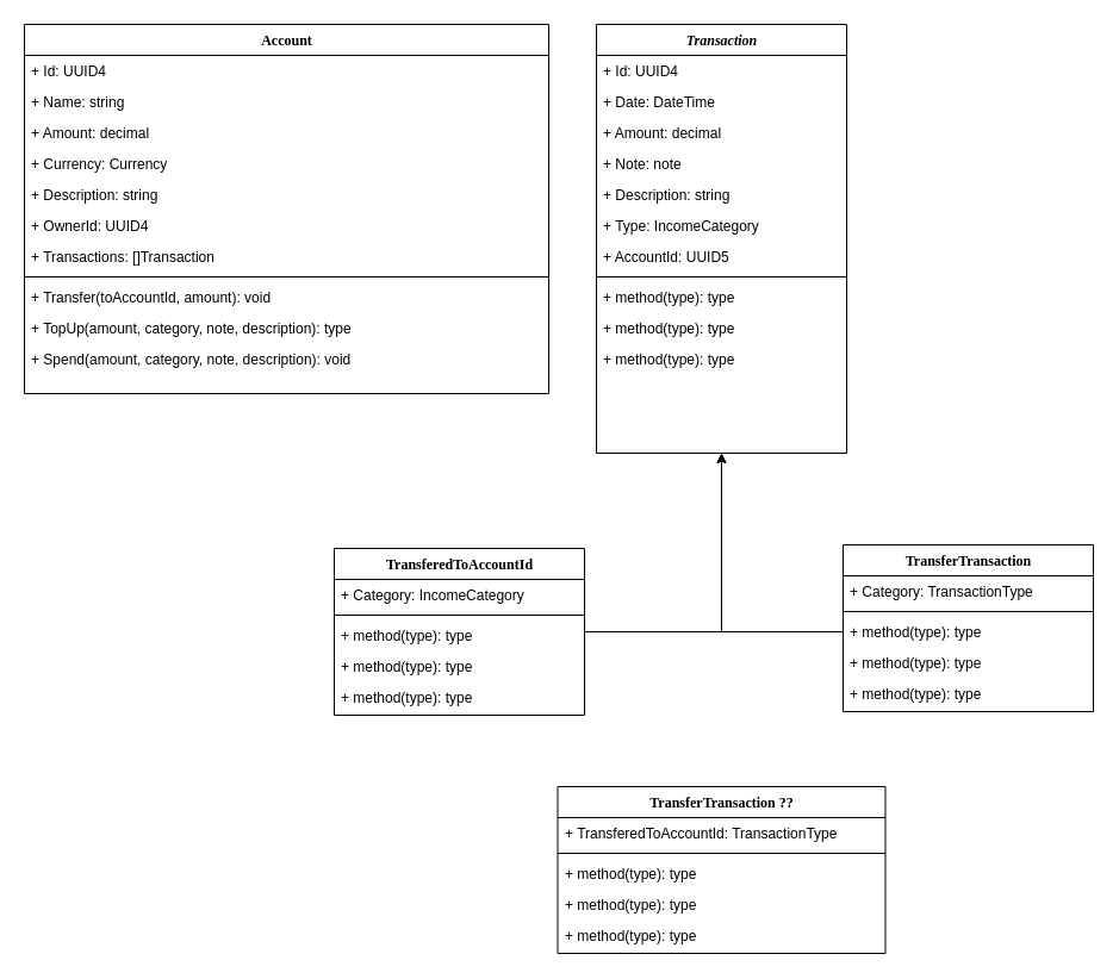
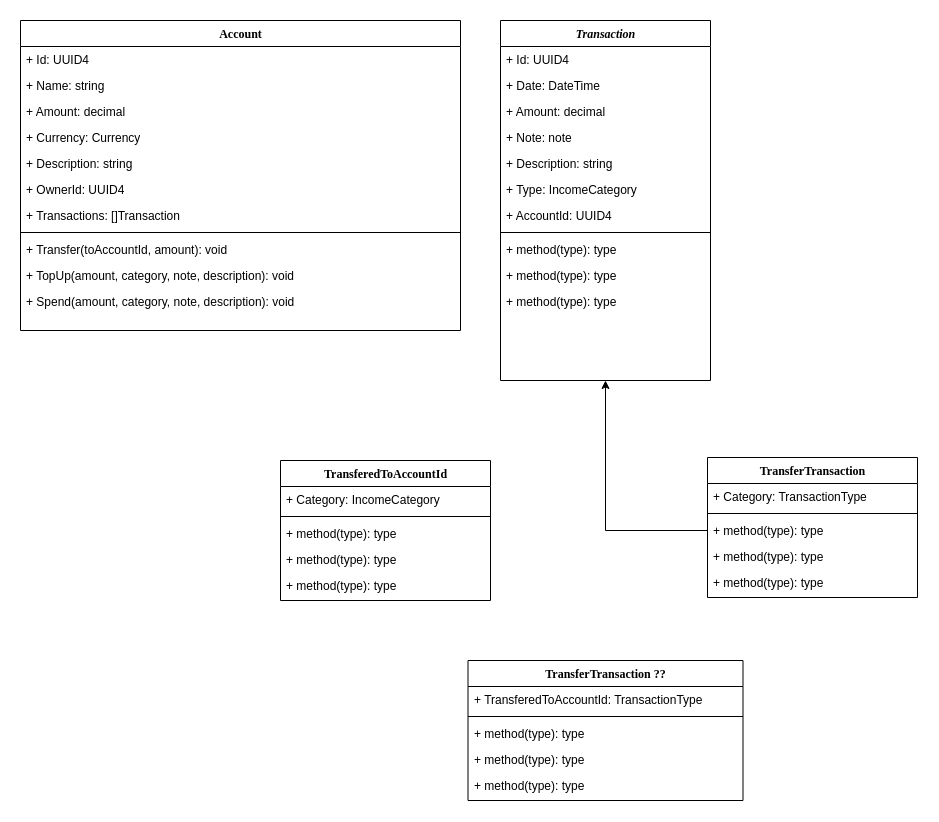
- <mxCell id="21" value="+ AccountId: UUID5" style="text;html=1;strokeColor=none;fillColor=none;align=left;verticalAlign=top;spacingLeft=4;spacingRight=4;whiteSpace=wrap;overflow=hidden;rotatable=0;points=[[0,0.5],[1,0.5]];portConstraint=eastwest;" vertex="1" parent="14"><mxGeometry y="182" width="210" height="26" as="geometry" /></mxCell>
+ <mxCell id="21" value="+ AccountId: UUID4" style="text;html=1;strokeColor=none;fillColor=none;align=left;verticalAlign=top;spacingLeft=4;spacingRight=4;whiteSpace=wrap;overflow=hidden;rotatable=0;points=[[0,0.5],[1,0.5]];portConstraint=eastwest;" vertex="1" parent="14"><mxGeometry y="182" width="210" height="26" as="geometry" /></mxCell>
- <mxCell id="12" value="+ TopUp(amount, category, note, description): type" style="text;html=1;strokeColor=none;fillColor=none;align=left;verticalAlign=top;spacingLeft=4;spacingRight=4;whiteSpace=wrap;overflow=hidden;rotatable=0;points=[[0,0.5],[1,0.5]];portConstraint=eastwest;" vertex="1" parent="2"><mxGeometry y="242" width="440" height="26" as="geometry" /></mxCell>
+ <mxCell id="12" value="+ TopUp(amount, category, note, description): void" style="text;html=1;strokeColor=none;fillColor=none;align=left;verticalAlign=top;spacingLeft=4;spacingRight=4;whiteSpace=wrap;overflow=hidden;rotatable=0;points=[[0,0.5],[1,0.5]];portConstraint=eastwest;" vertex="1" parent="2"><mxGeometry y="242" width="440" height="26" as="geometry" /></mxCell>
- <mxCell id="26" style="edgeStyle=orthogonalEdgeStyle;rounded=0;orthogonalLoop=1;jettySize=auto;html=1;entryX=0.5;entryY=1;entryDx=0;entryDy=0;" edge="1" parent="1" source="27" target="14"><mxGeometry relative="1" as="geometry" /></mxCell>
